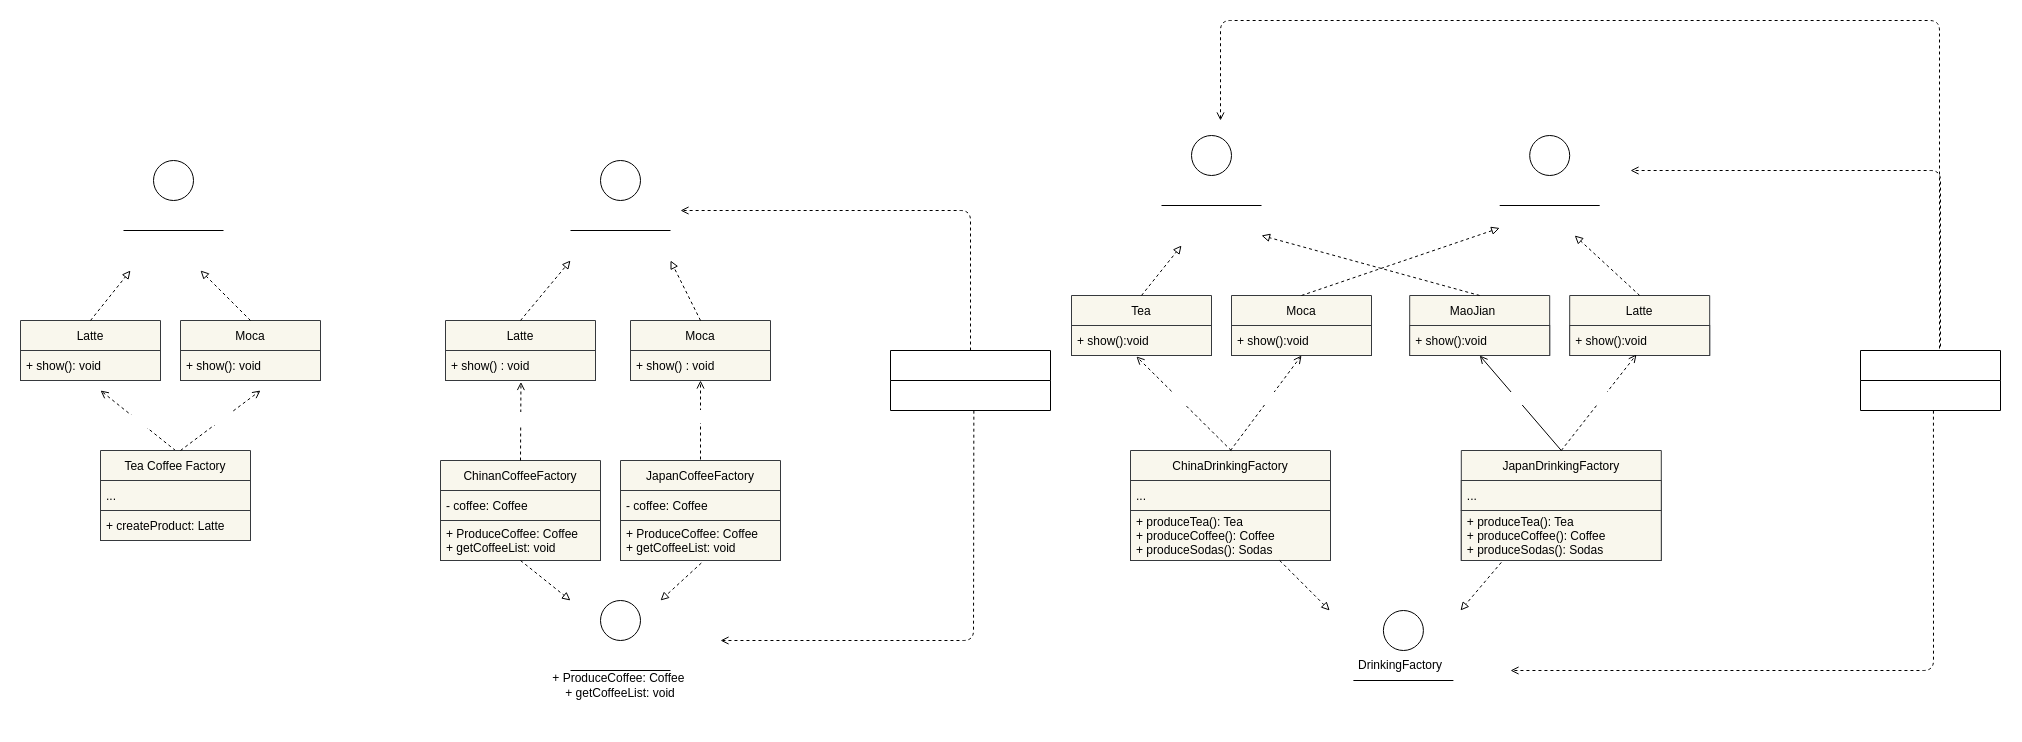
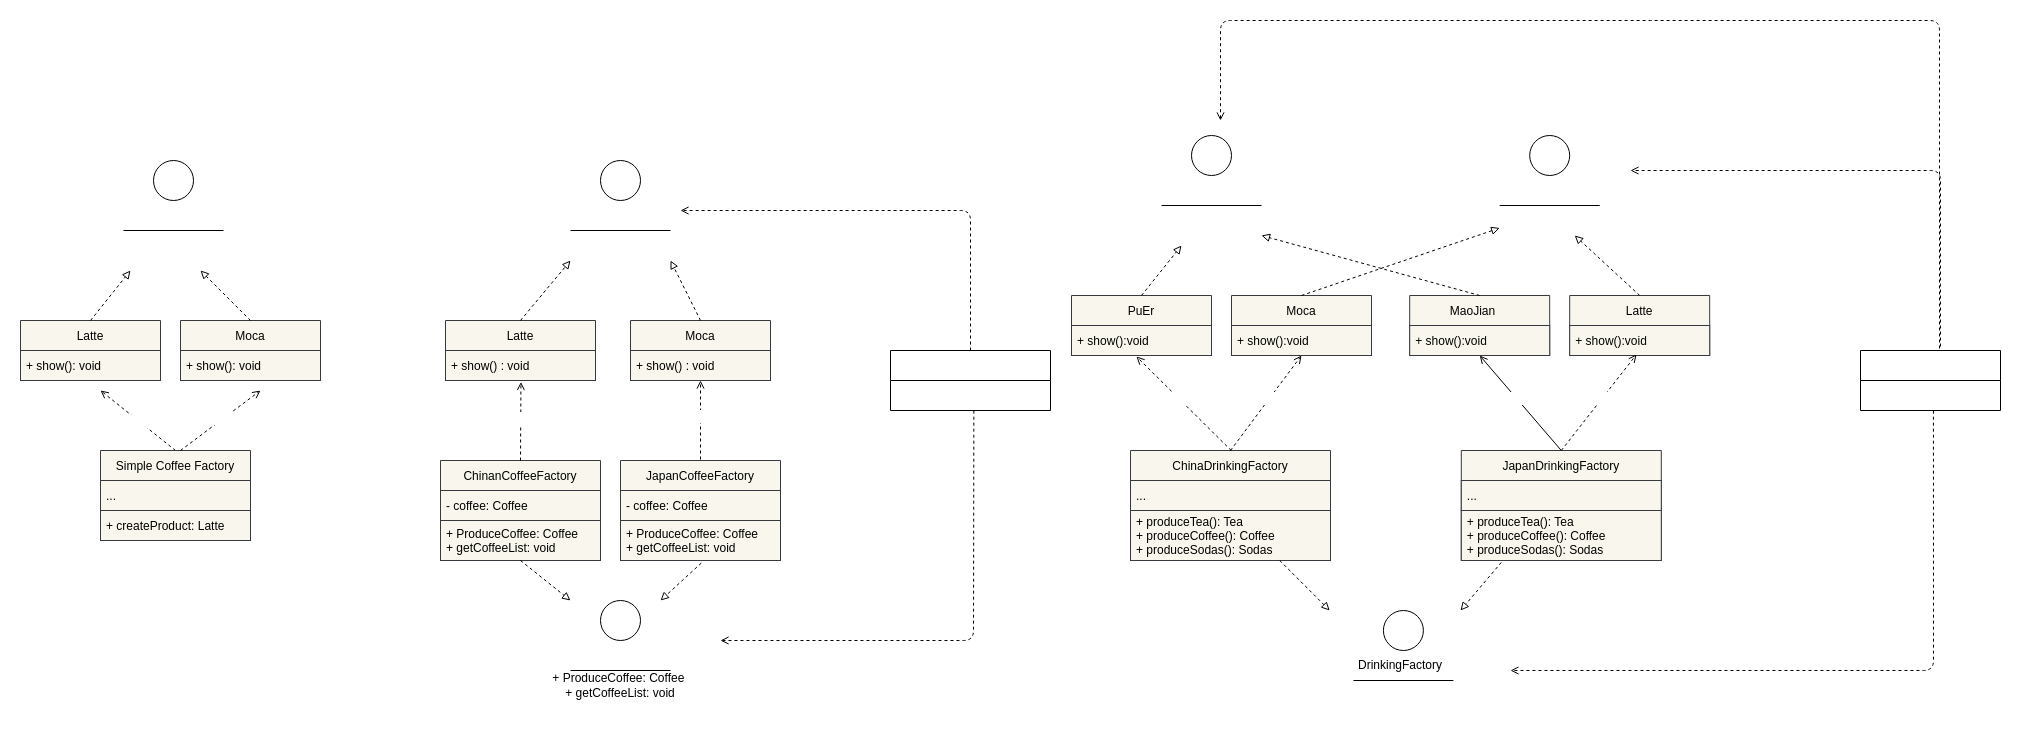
- <mxCell id="63" value="Tea" style="swimlane;fontStyle=0;childLayout=stackLayout;horizontal=1;startSize=30;horizontalStack=0;resizeParent=1;resizeParentMax=0;resizeLast=0;collapsible=1;marginBottom=0;fillColor=#f9f7ed;strokeColor=#36393d;fontColor=#000000;" parent="1" vertex="1"><mxGeometry x="1071" y="295" width="140" height="60" as="geometry" /></mxCell>
+ <mxCell id="63" value="PuEr" style="swimlane;fontStyle=0;childLayout=stackLayout;horizontal=1;startSize=30;horizontalStack=0;resizeParent=1;resizeParentMax=0;resizeLast=0;collapsible=1;marginBottom=0;fillColor=#f9f7ed;strokeColor=#36393d;fontColor=#000000;" parent="1" vertex="1"><mxGeometry x="1071" y="295" width="140" height="60" as="geometry" /></mxCell>
- <mxCell id="4" value="Tea Coffee Factory" style="swimlane;fontStyle=0;childLayout=stackLayout;horizontal=1;startSize=30;horizontalStack=0;resizeParent=1;resizeParentMax=0;resizeLast=0;collapsible=1;marginBottom=0;fillColor=#f9f7ed;strokeColor=#36393d;fontColor=#000000;" parent="1" vertex="1"><mxGeometry x="100" y="450" width="150" height="90" as="geometry" /></mxCell>
+ <mxCell id="4" value="Simple Coffee Factory" style="swimlane;fontStyle=0;childLayout=stackLayout;horizontal=1;startSize=30;horizontalStack=0;resizeParent=1;resizeParentMax=0;resizeLast=0;collapsible=1;marginBottom=0;fillColor=#f9f7ed;strokeColor=#36393d;fontColor=#000000;" parent="1" vertex="1"><mxGeometry x="100" y="450" width="150" height="90" as="geometry" /></mxCell>
